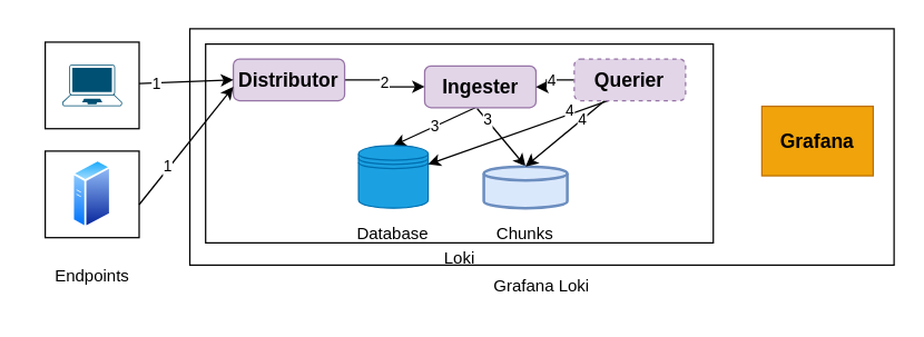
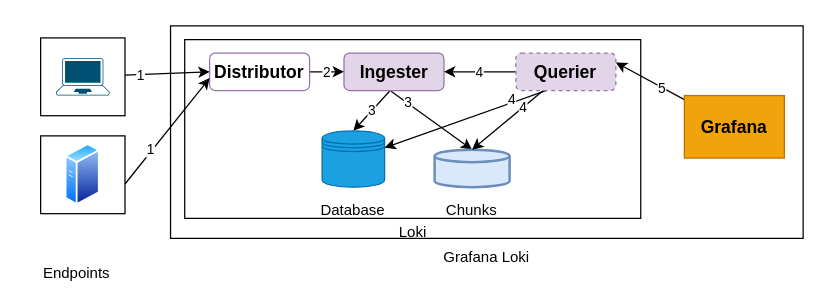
- <mxCell id="9" value="&lt;b&gt;&lt;font style=&quot;font-size: 14px;&quot;&gt;Distributor&lt;/font&gt;&lt;/b&gt;" style="rounded=1;whiteSpace=wrap;html=1;fillColor=#e1d5e7;strokeColor=#9673a6;" vertex="1" parent="1"><mxGeometry x="167.18" y="41.75" width="80" height="30" as="geometry" /></mxCell>
+ <mxCell id="9" value="&lt;b&gt;&lt;font style=&quot;font-size: 14px;&quot;&gt;Distributor&lt;/font&gt;&lt;/b&gt;" style="rounded=1;whiteSpace=wrap;html=1;fillColor=#ffffff;strokeColor=#9673a6;" vertex="1" parent="1"><mxGeometry x="167.18" y="41.75" width="80" height="30" as="geometry" /></mxCell>
- <mxCell id="7" value="&lt;b&gt;&lt;font style=&quot;font-size: 14px;&quot;&gt;Ingester&lt;/font&gt;&lt;/b&gt;" style="rounded=1;whiteSpace=wrap;html=1;fillColor=#e1d5e7;strokeColor=#9673a6;" vertex="1" parent="1"><mxGeometry x="304.68" y="46.75" width="80" height="30" as="geometry" /></mxCell>
+ <mxCell id="7" value="&lt;b&gt;&lt;font style=&quot;font-size: 14px;&quot;&gt;Ingester&lt;/font&gt;&lt;/b&gt;" style="rounded=1;whiteSpace=wrap;html=1;fillColor=#e1d5e7;strokeColor=#9673a6;" vertex="1" parent="1"><mxGeometry x="274.68" y="41.75" width="80" height="30" as="geometry" /></mxCell>
+ <mxCell id="20" style="rounded=0;orthogonalLoop=1;jettySize=auto;html=1;strokeColor=default;entryX=1;entryY=0.25;entryDx=0;entryDy=0;" edge="1" parent="1" source="22" target="19"><mxGeometry relative="1" as="geometry" /></mxCell>
+ <mxCell id="21" value="5" style="edgeLabel;html=1;align=center;verticalAlign=middle;resizable=0;points=[];" vertex="1" connectable="0" parent="20"><mxGeometry x="-0.342" relative="1" as="geometry"><mxPoint as="offset" /></mxGeometry></mxCell>
- <mxCell id="4" value="Endpoints" style="text;html=1;strokeColor=none;fillColor=none;align=center;verticalAlign=middle;whiteSpace=wrap;rounded=0;" vertex="1" parent="1"><mxGeometry x="20.75" y="183" width="90" height="30" as="geometry" /></mxCell>
+ <mxCell id="4" value="Endpoints" style="text;html=1;strokeColor=none;fillColor=none;align=center;verticalAlign=middle;whiteSpace=wrap;rounded=0;" vertex="1" parent="1"><mxGeometry x="15.75" y="203" width="90" height="30" as="geometry" /></mxCell>
